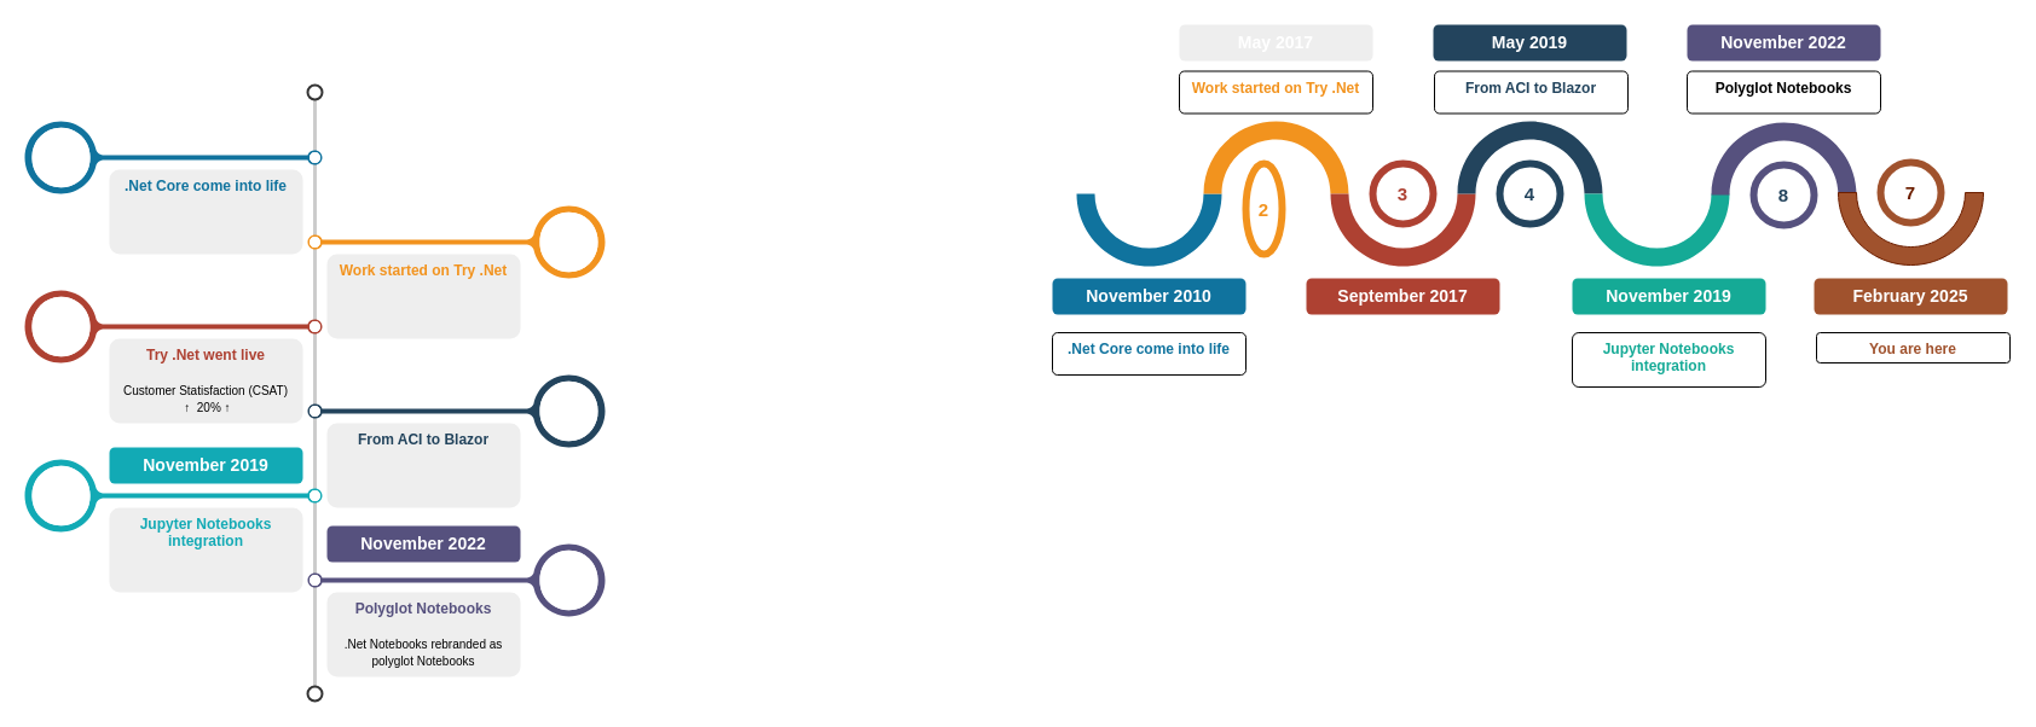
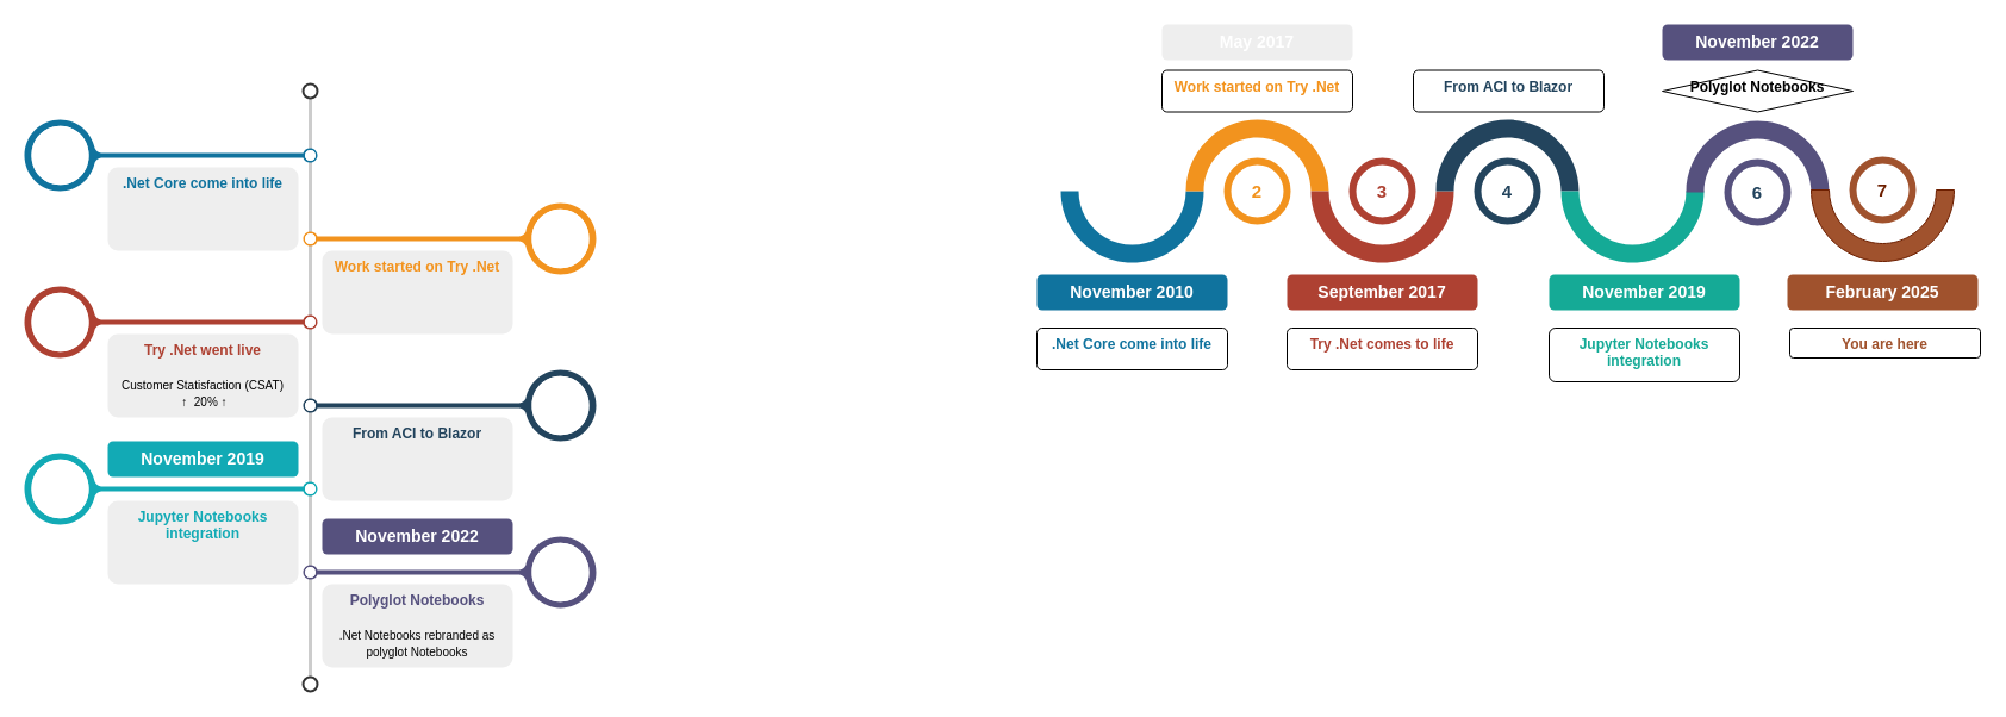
- <mxCell id="33" value="May 2019" style="fillColor=#23445D;strokecolor=none;rounded=1;fontColor=#FFFFFF;strokeColor=none;fontStyle=1;fontSize=14;whiteSpace=wrap;html=1;" vertex="1" parent="1"><mxGeometry x="1185" y="20" width="160" height="30" as="geometry" /></mxCell>
- <mxCell id="40" value="&lt;font style=&quot;font-size: 10px&quot;&gt;&lt;font style=&quot;font-size: 12px;&quot;&gt;&lt;b&gt;Polyglot Notebooks&lt;/b&gt;&lt;/font&gt;&lt;br style=&quot;font-size: 12px;&quot;&gt;&lt;/font&gt;" style="rounded=1;align=center;arcSize=12;verticalAlign=top;whiteSpace=wrap;html=1;fontSize=12;" vertex="1" parent="1"><mxGeometry x="1395" y="58.5" width="160" height="35" as="geometry" /></mxCell>
+ <mxCell id="40" value="&lt;font style=&quot;font-size: 10px&quot;&gt;&lt;font style=&quot;font-size: 12px;&quot;&gt;&lt;b&gt;Polyglot Notebooks&lt;/b&gt;&lt;/font&gt;&lt;br style=&quot;font-size: 12px;&quot;&gt;&lt;/font&gt;" style="rhombus;align=center;arcSize=12;verticalAlign=top;whiteSpace=wrap;html=1;fontSize=12;" vertex="1" parent="1"><mxGeometry x="1395" y="58.5" width="160" height="35" as="geometry" /></mxCell>
- <mxCell id="38" value="8" style="shape=ellipse;strokeWidth=6;strokeColor=#56517E;fontSize=15;html=1;whiteSpace=wrap;fontStyle=1;fontColor=#23445D;" vertex="1" parent="1"><mxGeometry x="1450" y="136" width="50" height="50" as="geometry" /></mxCell>
+ <mxCell id="38" value="6" style="shape=ellipse;strokeWidth=6;strokeColor=#56517E;fontSize=15;html=1;whiteSpace=wrap;fontStyle=1;fontColor=#23445D;" vertex="1" parent="1"><mxGeometry x="1450" y="136" width="50" height="50" as="geometry" /></mxCell>
- <mxCell id="27" value="2" style="shape=ellipse;strokeWidth=6;strokeColor=#F2931E;fontSize=15;html=1;whiteSpace=wrap;fontStyle=1;fontColor=#F2931E;" vertex="1" parent="1"><mxGeometry x="1030" y="135" width="30" height="75" as="geometry" /></mxCell>
+ <mxCell id="27" value="2" style="shape=ellipse;strokeWidth=6;strokeColor=#F2931E;fontSize=15;html=1;whiteSpace=wrap;fontStyle=1;fontColor=#F2931E;" vertex="1" parent="1"><mxGeometry x="1030" y="135" width="50" height="50" as="geometry" /></mxCell>
+ <mxCell id="31" value="&lt;font style=&quot;font-size: 10px&quot;&gt;&lt;font style=&quot;font-size: 12px; color: rgb(174, 65, 50);&quot;&gt;&lt;b&gt;Try .Net comes to life&lt;/b&gt;&lt;/font&gt;&lt;br&gt;&lt;/font&gt;" style="rounded=1;align=center;arcSize=12;verticalAlign=top;whiteSpace=wrap;html=1;fontSize=12;" vertex="1" parent="1"><mxGeometry x="1080" y="275" width="160" height="35" as="geometry" /></mxCell>
